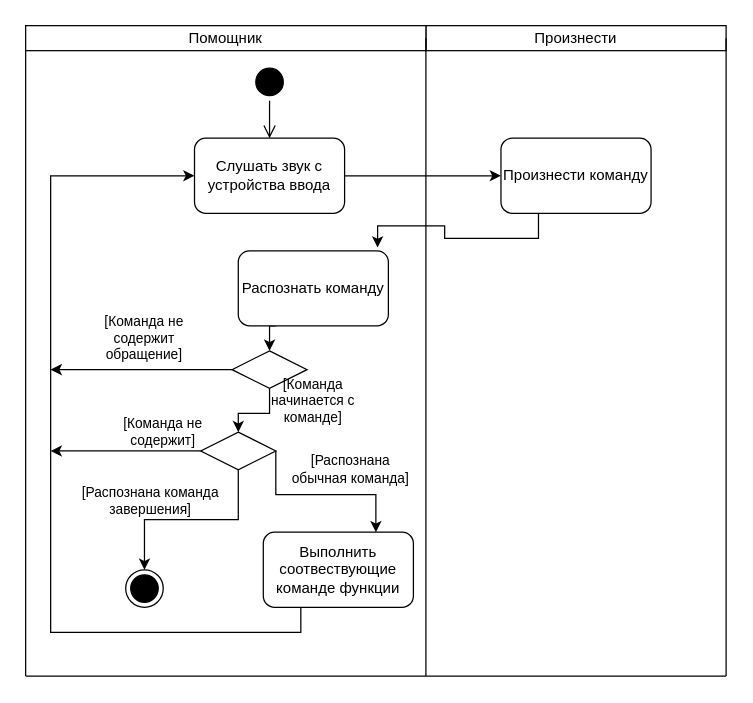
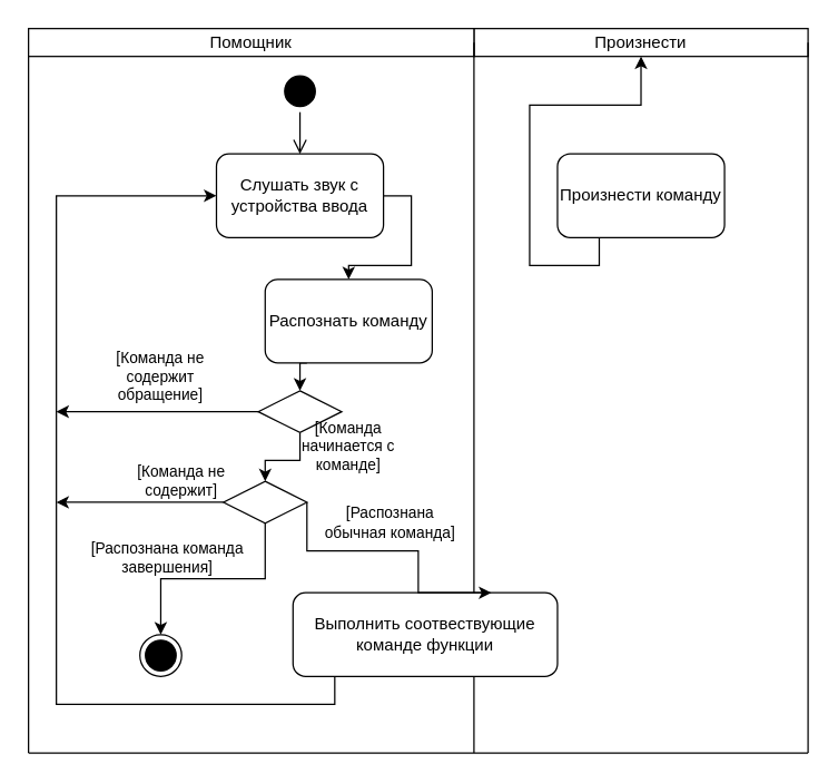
- <mxCell id="9" style="edgeStyle=orthogonalEdgeStyle;rounded=0;orthogonalLoop=1;jettySize=auto;html=1;exitX=1;exitY=0.5;exitDx=0;exitDy=0;entryX=0;entryY=0.5;entryDx=0;entryDy=0;strokeColor=#000000;" parent="1" source="10" target="12" edge="1"><mxGeometry relative="1" as="geometry" /></mxCell>
+ <mxCell id="9" style="edgeStyle=orthogonalEdgeStyle;rounded=0;orthogonalLoop=1;jettySize=auto;html=1;exitX=1;exitY=0.5;exitDx=0;exitDy=0;strokeColor=#000000;" parent="1" source="10" target="14" edge="1"><mxGeometry relative="1" as="geometry" /></mxCell>
- <mxCell id="11" style="edgeStyle=orthogonalEdgeStyle;rounded=0;orthogonalLoop=1;jettySize=auto;html=1;exitX=0.25;exitY=1;exitDx=0;exitDy=0;entryX=0.928;entryY=-0.044;entryDx=0;entryDy=0;entryPerimeter=0;strokeColor=#000000;" parent="1" source="12" target="14" edge="1"><mxGeometry relative="1" as="geometry" /></mxCell>
+ <mxCell id="11" style="edgeStyle=orthogonalEdgeStyle;rounded=0;orthogonalLoop=1;jettySize=auto;html=1;exitX=0.25;exitY=1;exitDx=0;exitDy=0;strokeColor=#000000;" parent="1" source="12" target="2" edge="1"><mxGeometry relative="1" as="geometry" /></mxCell>
- <mxCell id="16" value="Выполнить соотвествующие команде функции" style="rounded=1;whiteSpace=wrap;html=1;strokeColor=#000000;" parent="1" vertex="1"><mxGeometry x="210" y="425" width="120" height="60" as="geometry" /></mxCell>
+ <mxCell id="16" value="Выполнить соотвествующие команде функции" style="rounded=1;whiteSpace=wrap;html=1;strokeColor=#000000;" parent="1" vertex="1"><mxGeometry x="210" y="425" width="190" height="60" as="geometry" /></mxCell>
